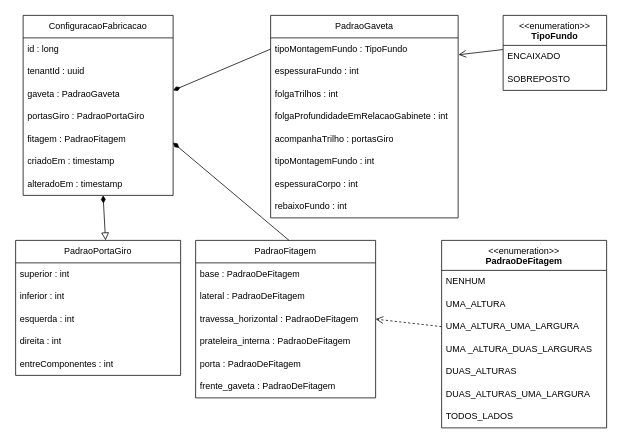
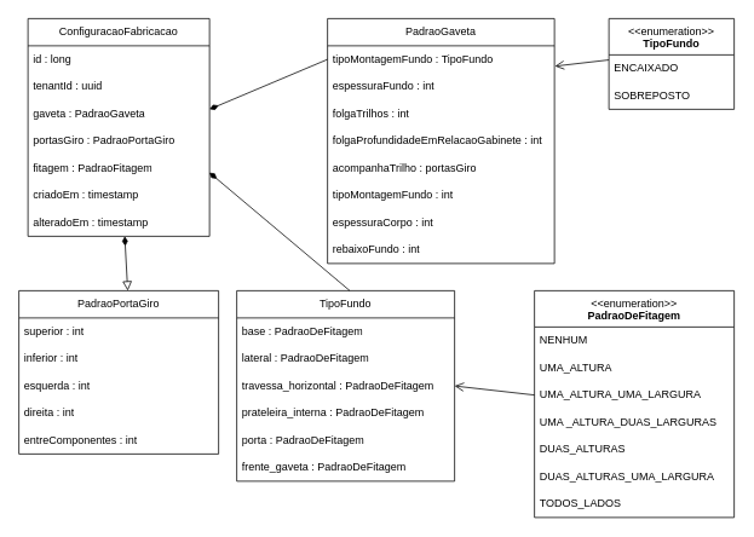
- <mxCell id="27" value="PadraoFitagem" style="swimlane;fontStyle=0;childLayout=stackLayout;horizontal=1;startSize=30;horizontalStack=0;resizeParent=1;resizeParentMax=0;resizeLast=0;collapsible=1;marginBottom=0;whiteSpace=wrap;html=1;" parent="1" vertex="1"><mxGeometry x="260" y="320" width="240" height="210" as="geometry" /></mxCell>
+ <mxCell id="27" value="TipoFundo" style="swimlane;fontStyle=0;childLayout=stackLayout;horizontal=1;startSize=30;horizontalStack=0;resizeParent=1;resizeParentMax=0;resizeLast=0;collapsible=1;marginBottom=0;whiteSpace=wrap;html=1;" parent="1" vertex="1"><mxGeometry x="260" y="320" width="240" height="210" as="geometry" /></mxCell>
- <mxCell id="43" value="" style="endArrow=open;startArrow=none;endFill=0;startFill=0;endSize=8;html=1;verticalAlign=bottom;labelBackgroundColor=none;strokeWidth=1;rounded=0;exitX=0;exitY=0.5;exitDx=0;exitDy=0;entryX=1;entryY=0.5;entryDx=0;entryDy=0;dashed=1;" parent="1" source="38" target="30" edge="1"><mxGeometry width="160" relative="1" as="geometry"><mxPoint x="270" y="650" as="sourcePoint" /><mxPoint x="430" y="650" as="targetPoint" /></mxGeometry></mxCell>
+ <mxCell id="43" value="" style="endArrow=open;startArrow=none;endFill=0;startFill=0;endSize=8;html=1;verticalAlign=bottom;labelBackgroundColor=none;strokeWidth=1;rounded=0;exitX=0;exitY=0.5;exitDx=0;exitDy=0;entryX=1;entryY=0.5;entryDx=0;entryDy=0;" parent="1" source="38" target="30" edge="1"><mxGeometry width="160" relative="1" as="geometry"><mxPoint x="270" y="650" as="sourcePoint" /><mxPoint x="430" y="650" as="targetPoint" /></mxGeometry></mxCell>
